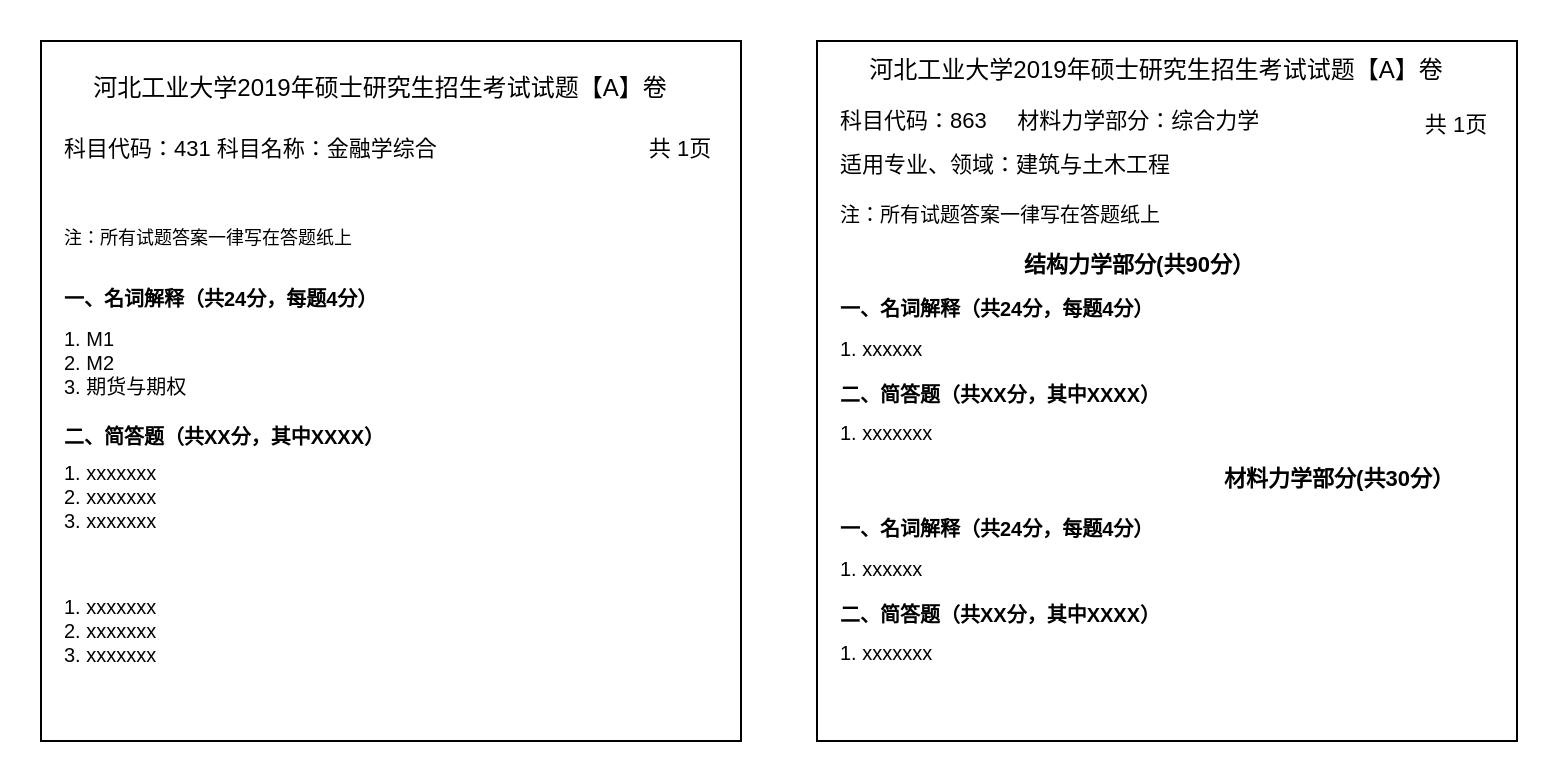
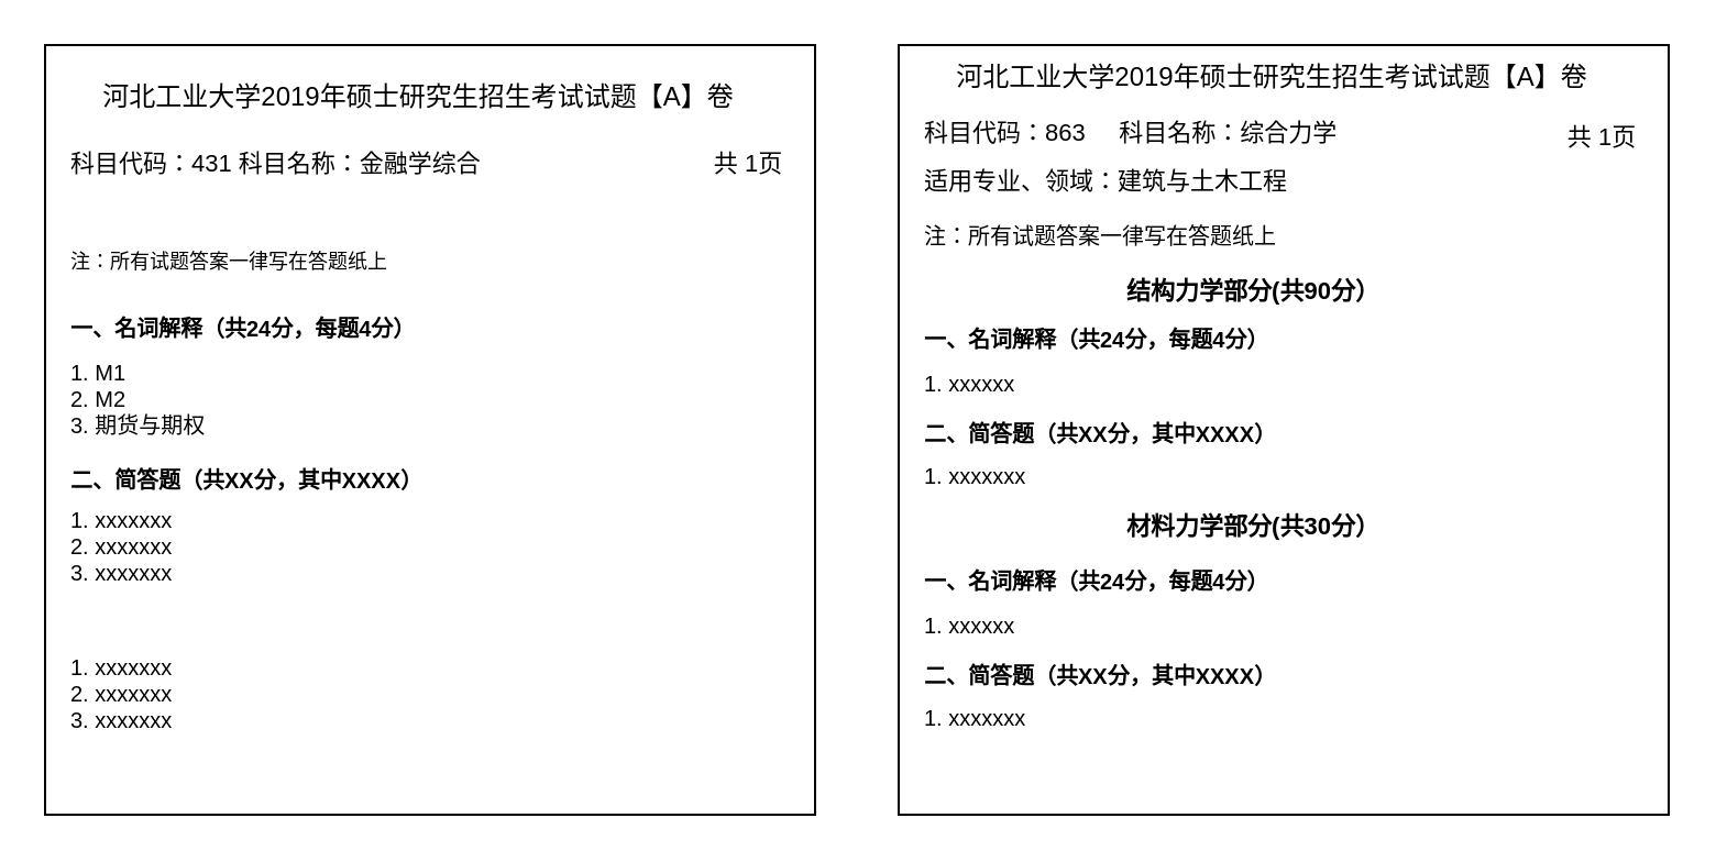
- <mxCell id="14" value="科目代码：863&amp;nbsp; &amp;nbsp; &amp;nbsp;材料力学部分：综合力学" style="text;html=1;strokeColor=none;fillColor=none;align=left;verticalAlign=middle;whiteSpace=wrap;rounded=0;fontSize=11;" vertex="1" parent="1"><mxGeometry x="418" y="55" width="260" height="10" as="geometry" /></mxCell>
+ <mxCell id="14" value="科目代码：863&amp;nbsp; &amp;nbsp; &amp;nbsp;科目名称：综合力学" style="text;html=1;strokeColor=none;fillColor=none;align=left;verticalAlign=middle;whiteSpace=wrap;rounded=0;fontSize=11;" vertex="1" parent="1"><mxGeometry x="418" y="55" width="260" height="10" as="geometry" /></mxCell>
- <mxCell id="23" value="材料力学部分(共30分）" style="text;html=1;strokeColor=none;fillColor=none;align=center;verticalAlign=middle;whiteSpace=wrap;rounded=0;fontSize=11;fontStyle=1" vertex="1" parent="1"><mxGeometry x="605" y="229" width="129" height="20" as="geometry" /></mxCell>
+ <mxCell id="23" value="材料力学部分(共30分）" style="text;html=1;strokeColor=none;fillColor=none;align=center;verticalAlign=middle;whiteSpace=wrap;rounded=0;fontSize=11;fontStyle=1" vertex="1" parent="1"><mxGeometry x="505" y="229" width="129" height="20" as="geometry" /></mxCell>
